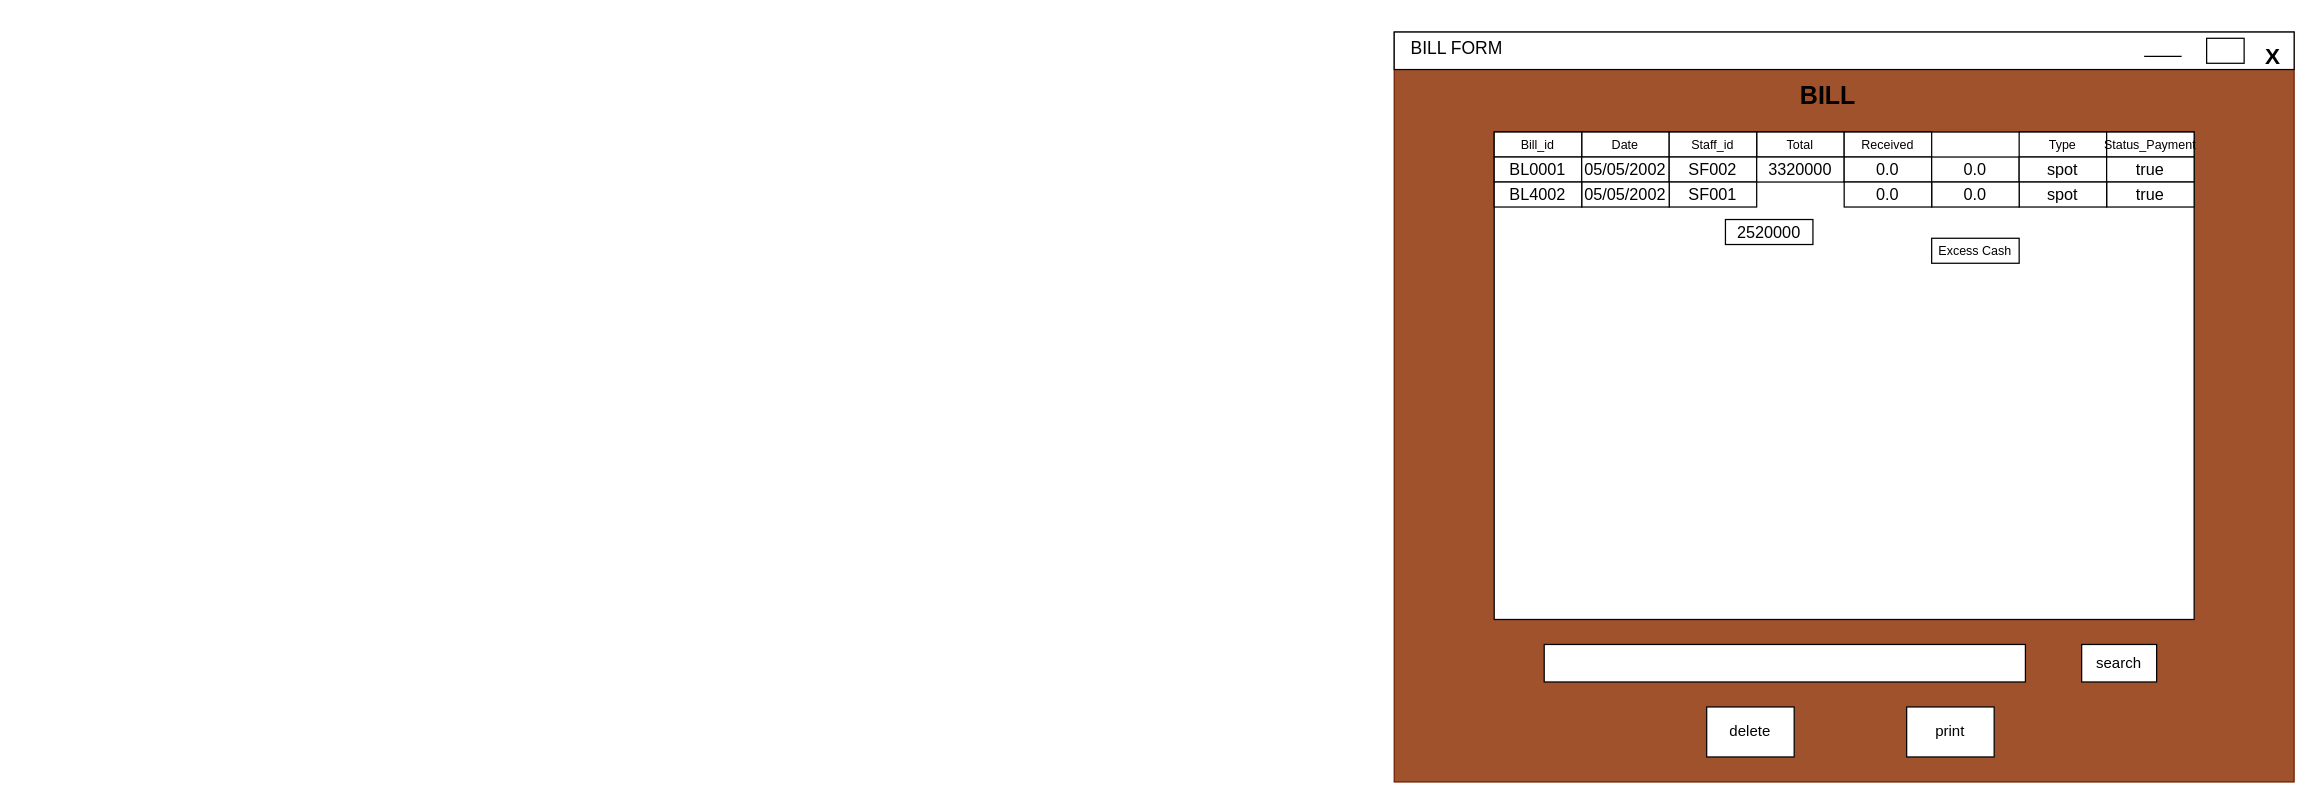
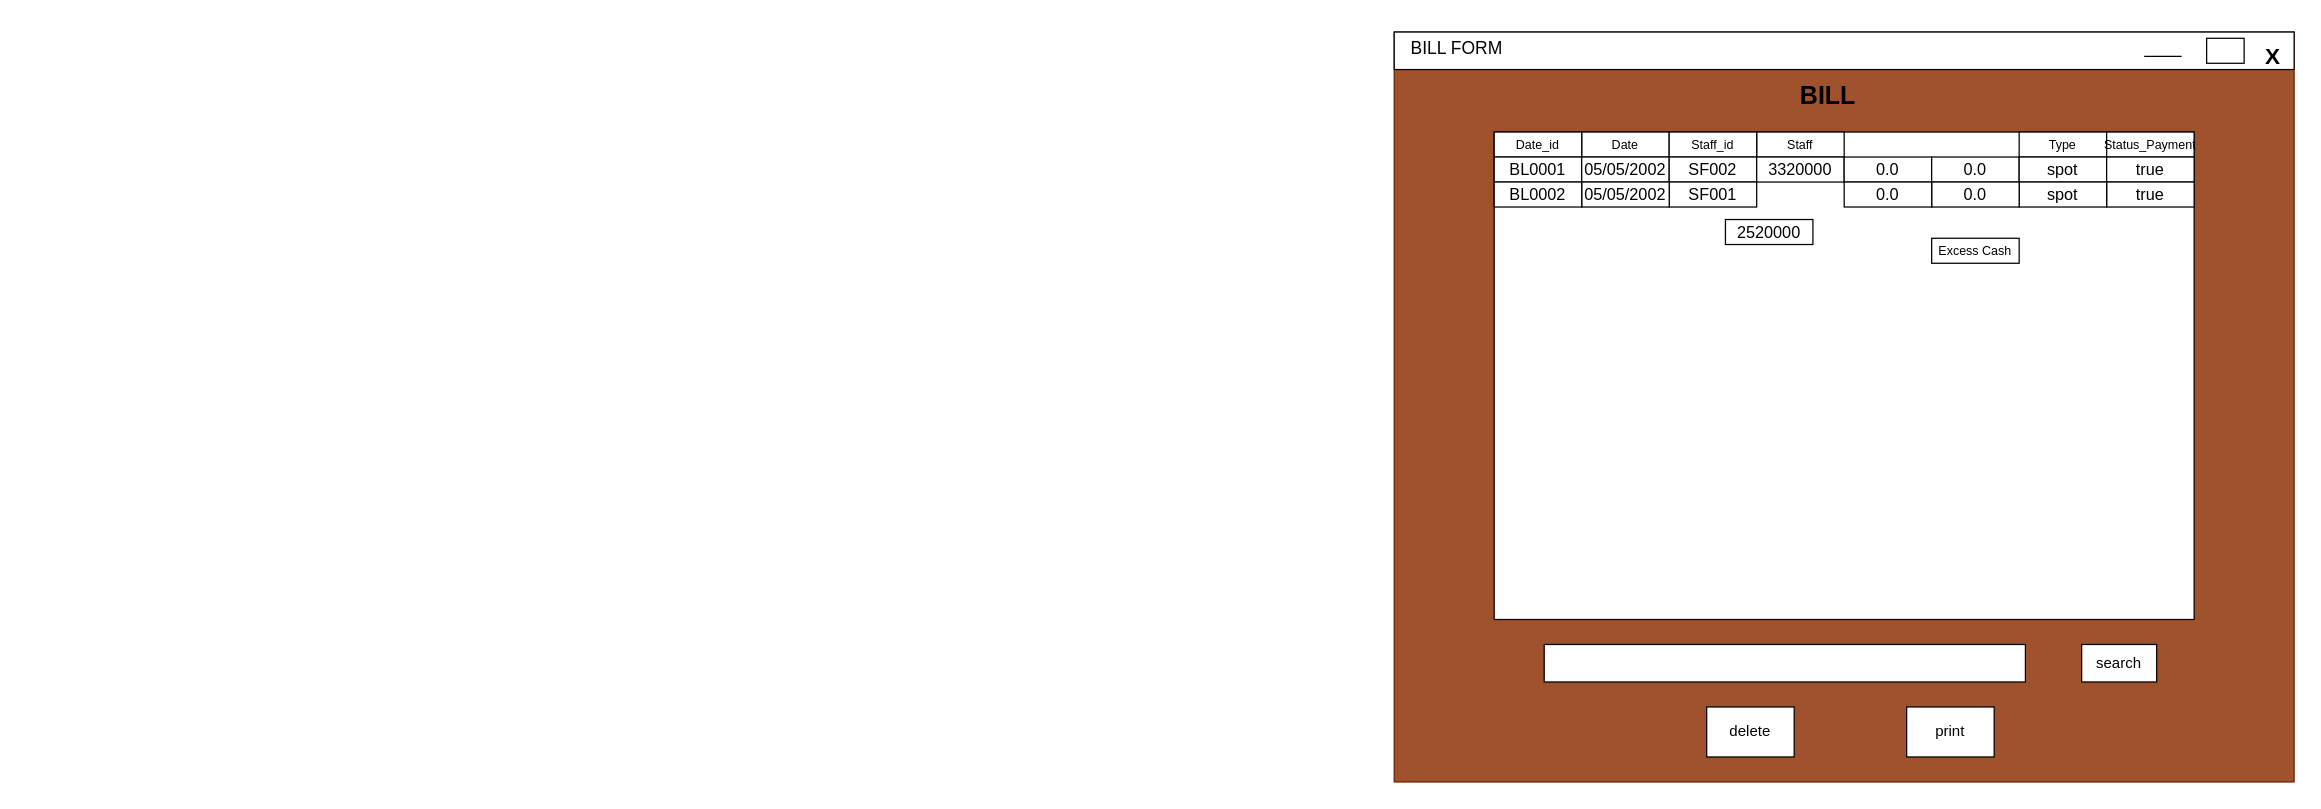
- <mxCell id="17" value="Bill_id" style="rounded=0;whiteSpace=wrap;html=1;fontSize=10;" parent="1" vertex="1"><mxGeometry x="1195" y="105" width="70" height="20" as="geometry" /></mxCell>
+ <mxCell id="17" value="Date_id" style="rounded=0;whiteSpace=wrap;html=1;fontSize=10;" parent="1" vertex="1"><mxGeometry x="1195" y="105" width="70" height="20" as="geometry" /></mxCell>
- <mxCell id="11" value="Total" style="rounded=0;whiteSpace=wrap;html=1;fontSize=10;" parent="1" vertex="1"><mxGeometry x="1405" y="105" width="70" height="20" as="geometry" /></mxCell>
+ <mxCell id="11" value="Staff" style="rounded=0;whiteSpace=wrap;html=1;fontSize=10;" parent="1" vertex="1"><mxGeometry x="1405" y="105" width="70" height="20" as="geometry" /></mxCell>
- <mxCell id="14" value="Received" style="rounded=0;whiteSpace=wrap;html=1;fontSize=10;" parent="1" vertex="1"><mxGeometry x="1475" y="105" width="70" height="20" as="geometry" /></mxCell>
- <mxCell id="34" value="BL4002" style="rounded=0;whiteSpace=wrap;html=1;fontSize=13;" parent="1" vertex="1"><mxGeometry x="1195" y="145" width="70" height="20" as="geometry" /></mxCell>
+ <mxCell id="34" value="BL0002" style="rounded=0;whiteSpace=wrap;html=1;fontSize=13;" parent="1" vertex="1"><mxGeometry x="1195" y="145" width="70" height="20" as="geometry" /></mxCell>
